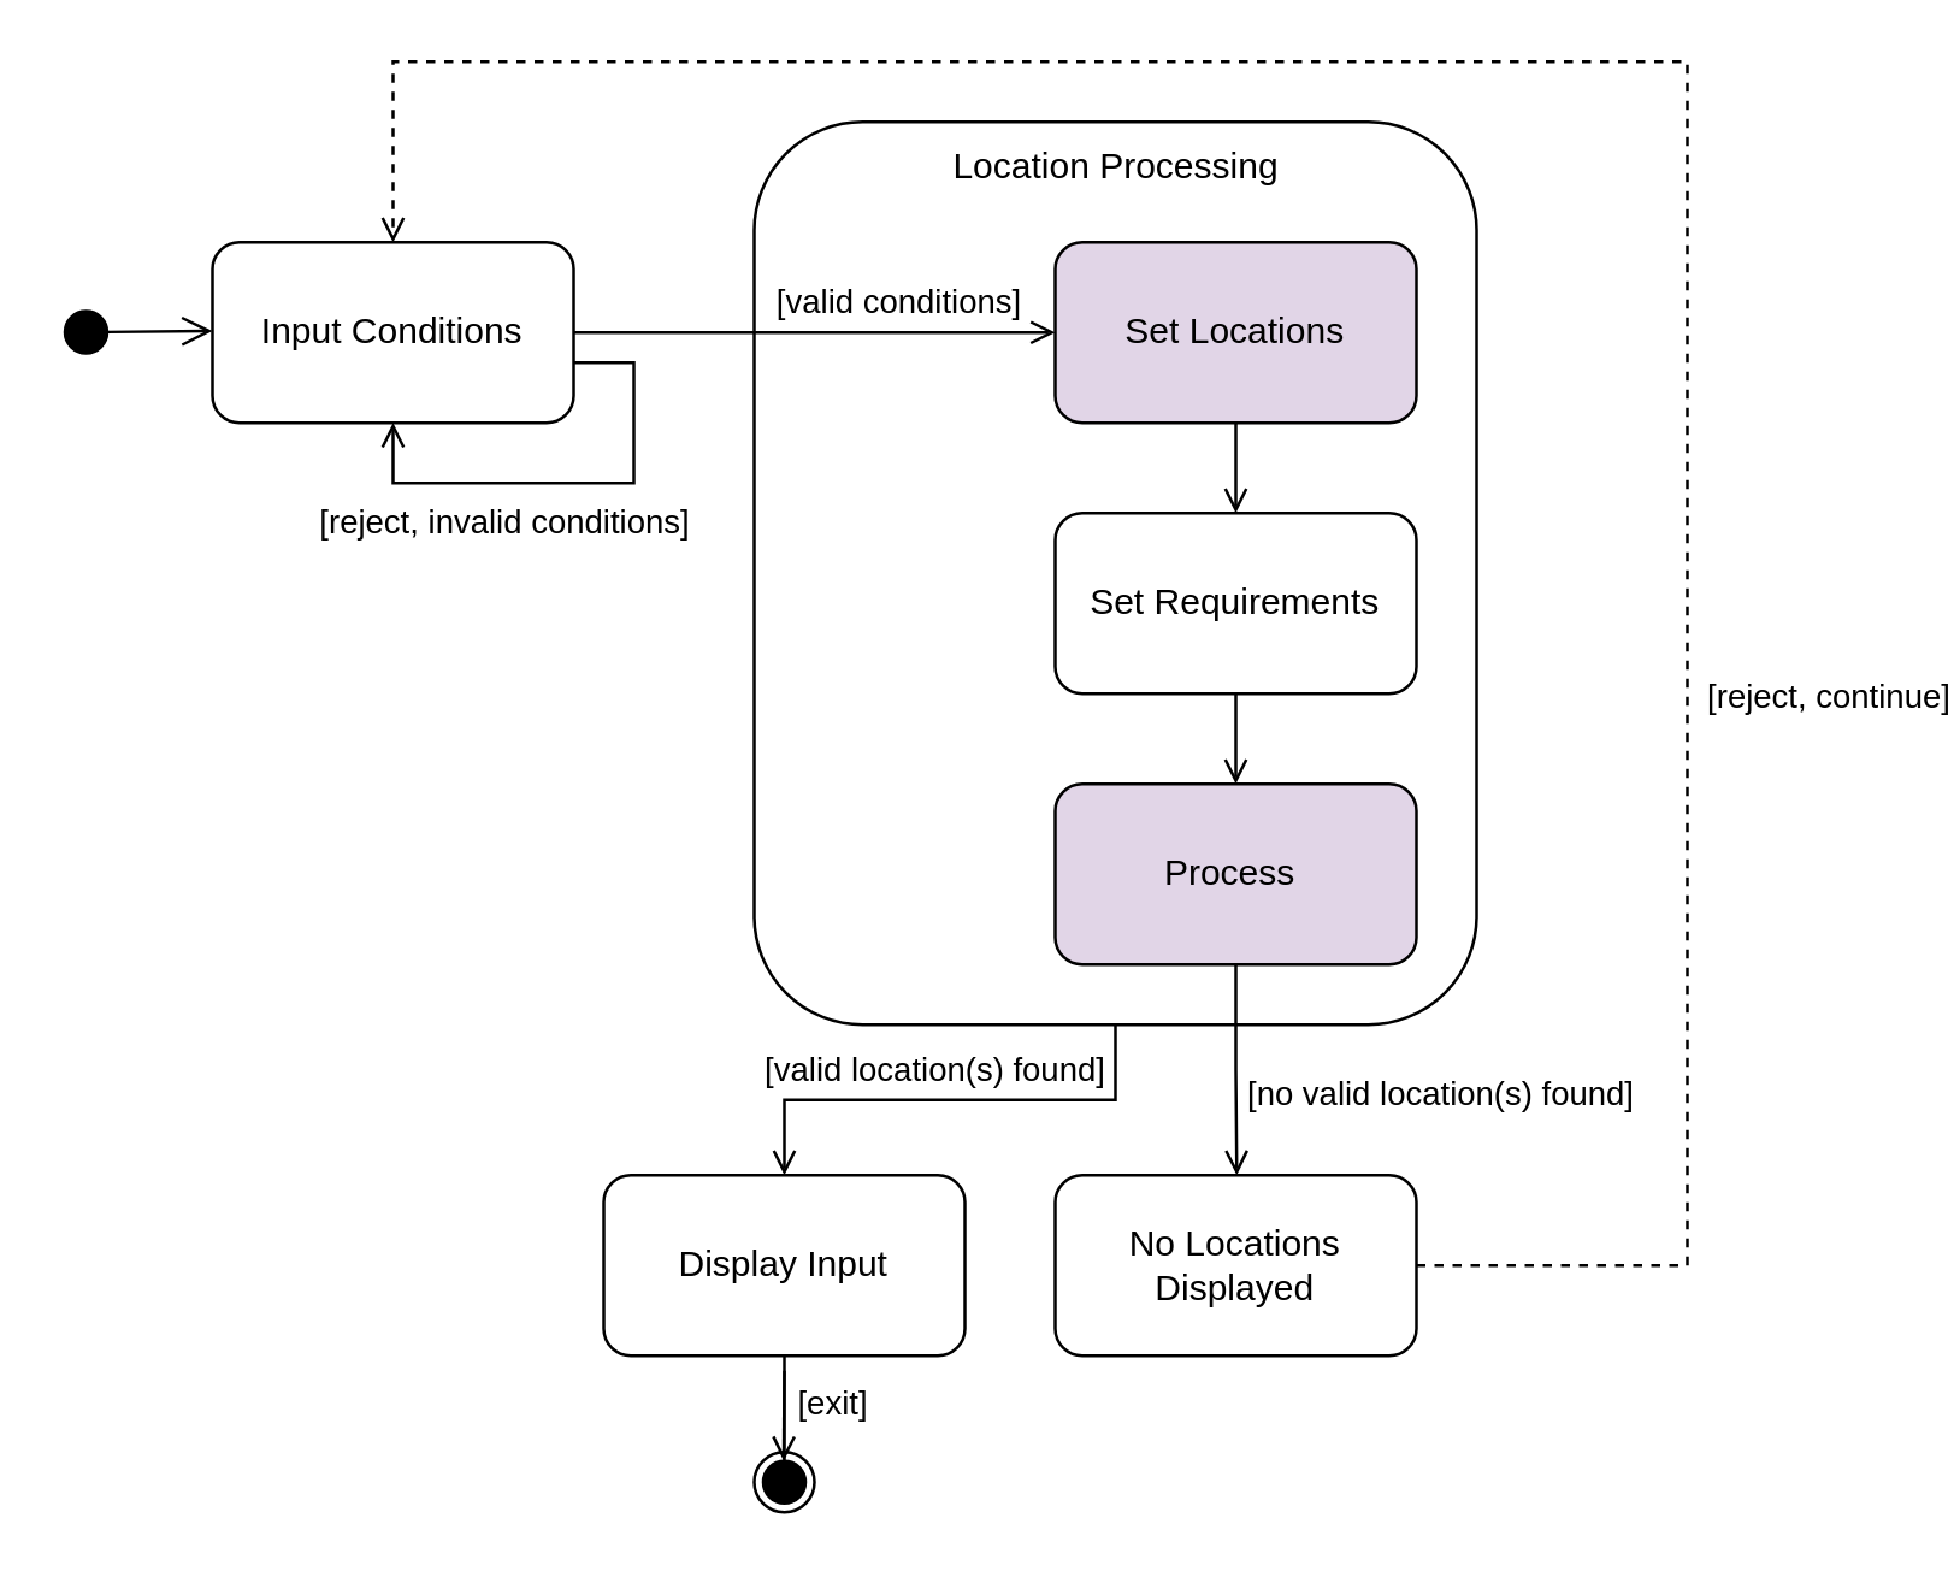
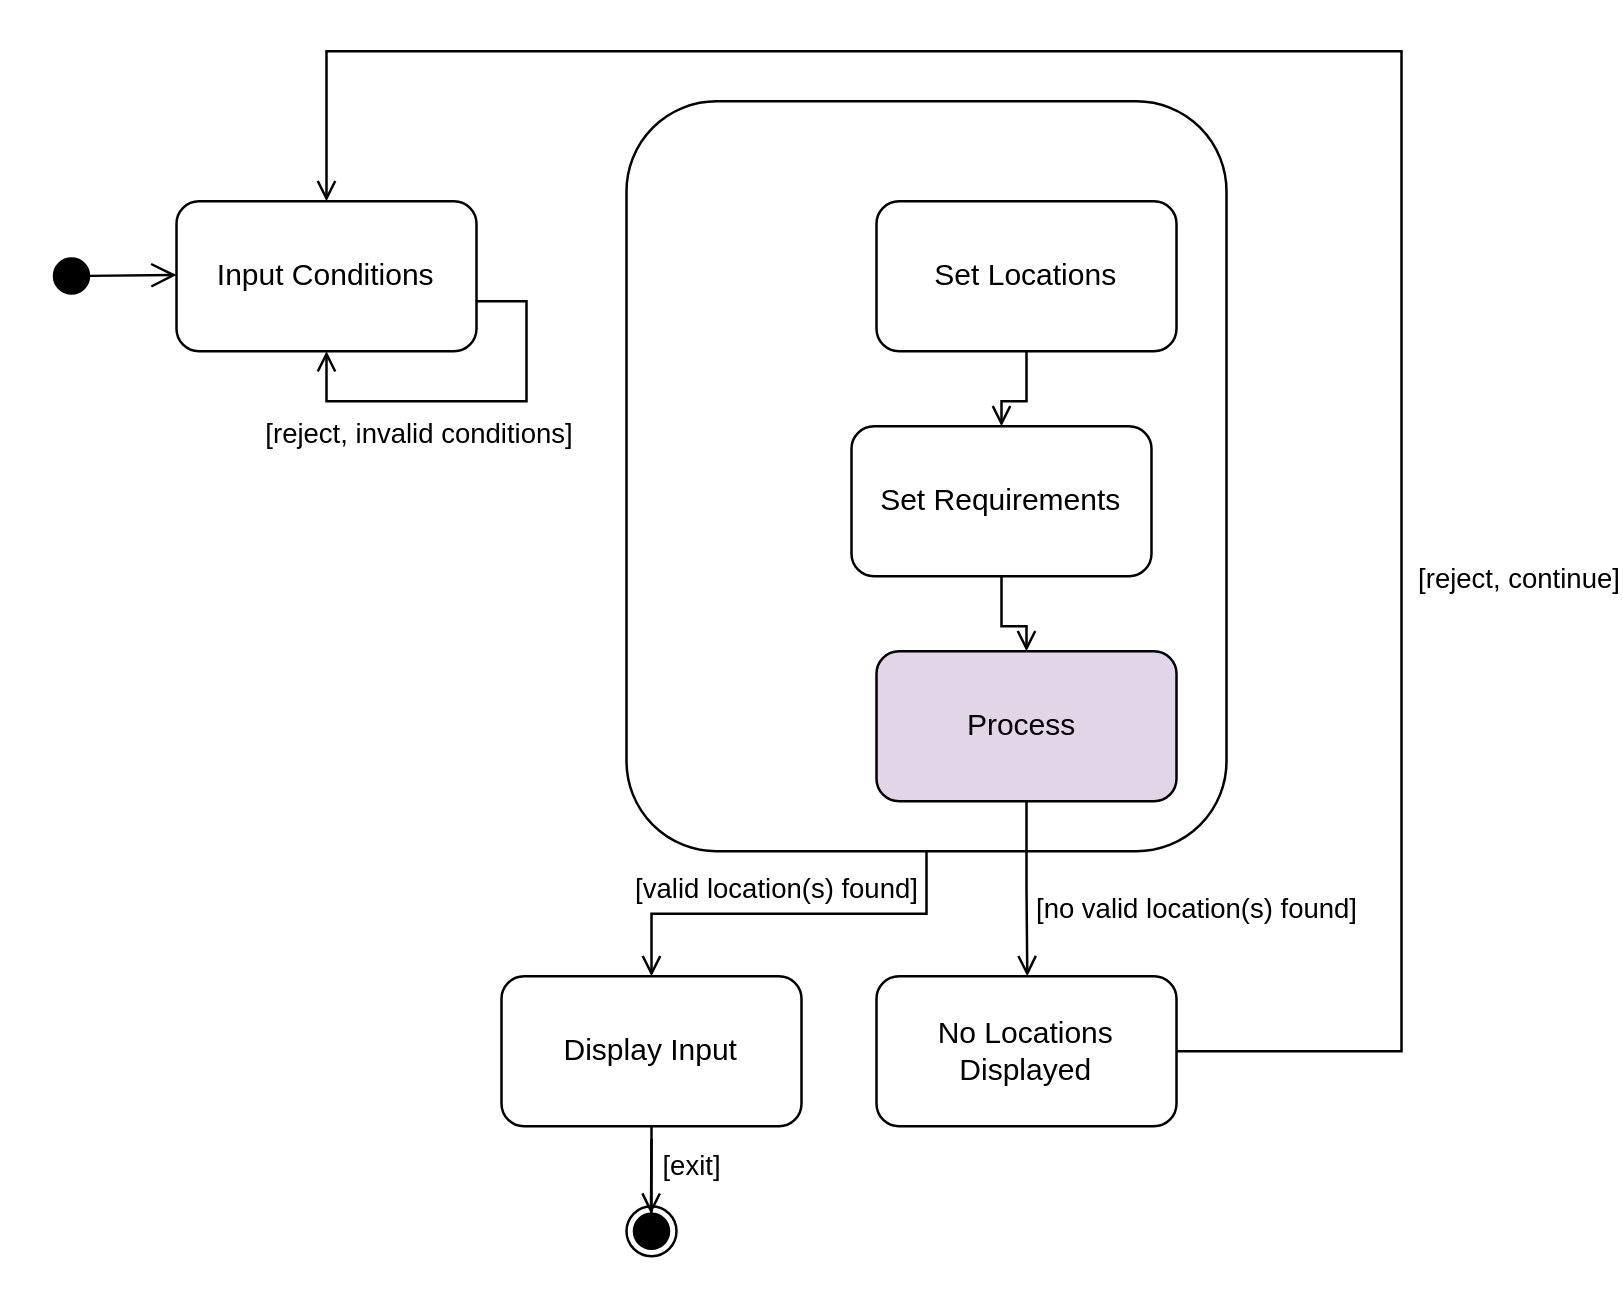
- <mxCell id="18" style="edgeStyle=orthogonalEdgeStyle;rounded=0;orthogonalLoop=1;jettySize=auto;html=1;entryX=0.5;entryY=0;entryDx=0;entryDy=0;endArrow=open;endFill=0;dashed=1;" edge="1" parent="1" source="20" target="8"><mxGeometry relative="1" as="geometry"><Array as="points"><mxPoint x="560" y="420" /><mxPoint x="560" y="20" /><mxPoint x="130" y="20" /></Array></mxGeometry></mxCell>
+ <mxCell id="18" style="edgeStyle=orthogonalEdgeStyle;rounded=0;orthogonalLoop=1;jettySize=auto;html=1;entryX=0.5;entryY=0;entryDx=0;entryDy=0;endArrow=open;endFill=0;" edge="1" parent="1" source="20" target="8"><mxGeometry relative="1" as="geometry"><Array as="points"><mxPoint x="560" y="420" /><mxPoint x="560" y="20" /><mxPoint x="130" y="20" /></Array></mxGeometry></mxCell>
- <mxCell id="17" value="Location Processing" style="text;html=1;align=center;verticalAlign=middle;resizable=0;points=[];autosize=1;strokeColor=none;fillColor=none;" vertex="1" parent="1"><mxGeometry x="305" y="40" width="130" height="30" as="geometry" /></mxCell>
- <mxCell id="6" style="edgeStyle=orthogonalEdgeStyle;rounded=0;orthogonalLoop=1;jettySize=auto;html=1;exitX=1;exitY=0.5;exitDx=0;exitDy=0;entryX=0;entryY=0.5;entryDx=0;entryDy=0;endArrow=open;endFill=0;" edge="1" parent="1" source="8" target="10"><mxGeometry relative="1" as="geometry" /></mxCell>
- <mxCell id="7" value="[valid conditions]" style="edgeLabel;html=1;align=center;verticalAlign=middle;resizable=0;points=[];" vertex="1" connectable="0" parent="6"><mxGeometry x="0.093" y="4" relative="1" as="geometry"><mxPoint x="20" y="-7" as="offset" /></mxGeometry></mxCell>
- <mxCell id="10" value="Set Locations" style="rounded=1;whiteSpace=wrap;html=1;fillColor=#e1d5e7;" vertex="1" parent="1"><mxGeometry x="350" y="80" width="120" height="60" as="geometry" /></mxCell>
+ <mxCell id="10" value="Set Locations" style="rounded=1;whiteSpace=wrap;html=1;" vertex="1" parent="1"><mxGeometry x="350" y="80" width="120" height="60" as="geometry" /></mxCell>
- <mxCell id="12" value="Set Requirements" style="rounded=1;whiteSpace=wrap;html=1;" vertex="1" parent="1"><mxGeometry x="350" y="170" width="120" height="60" as="geometry" /></mxCell>
+ <mxCell id="12" value="Set Requirements" style="rounded=1;whiteSpace=wrap;html=1;" vertex="1" parent="1"><mxGeometry x="340" y="170" width="120" height="60" as="geometry" /></mxCell>
